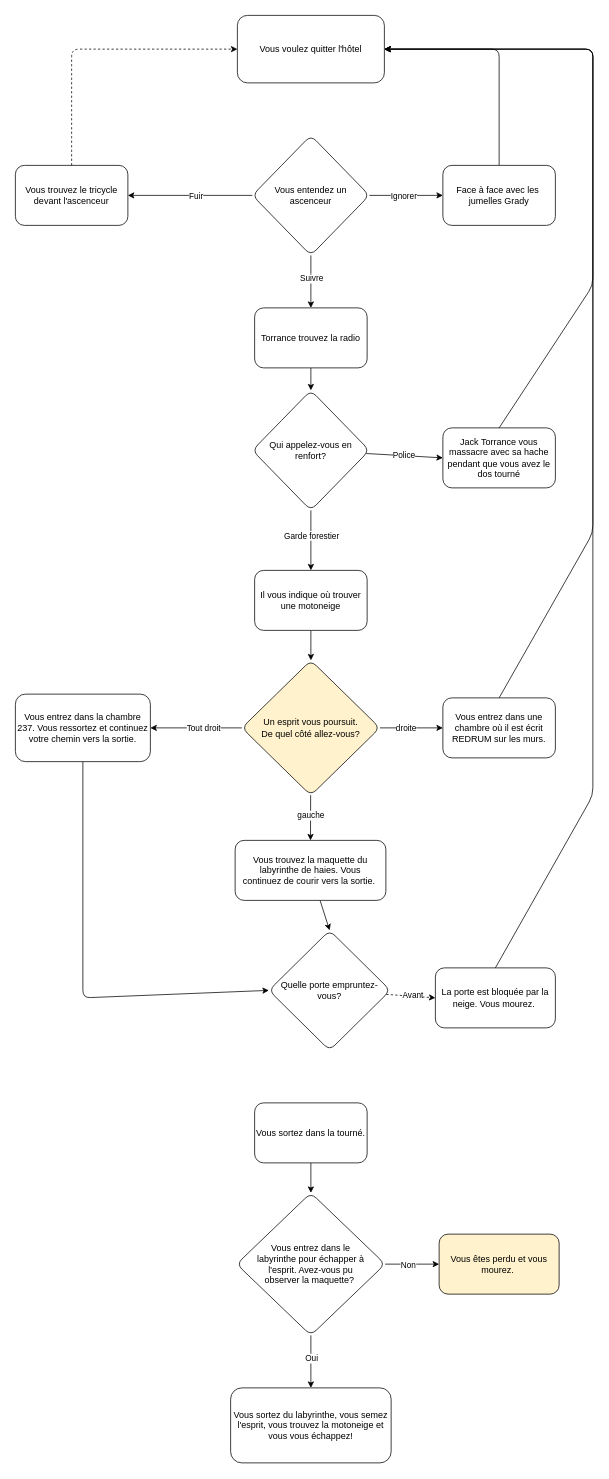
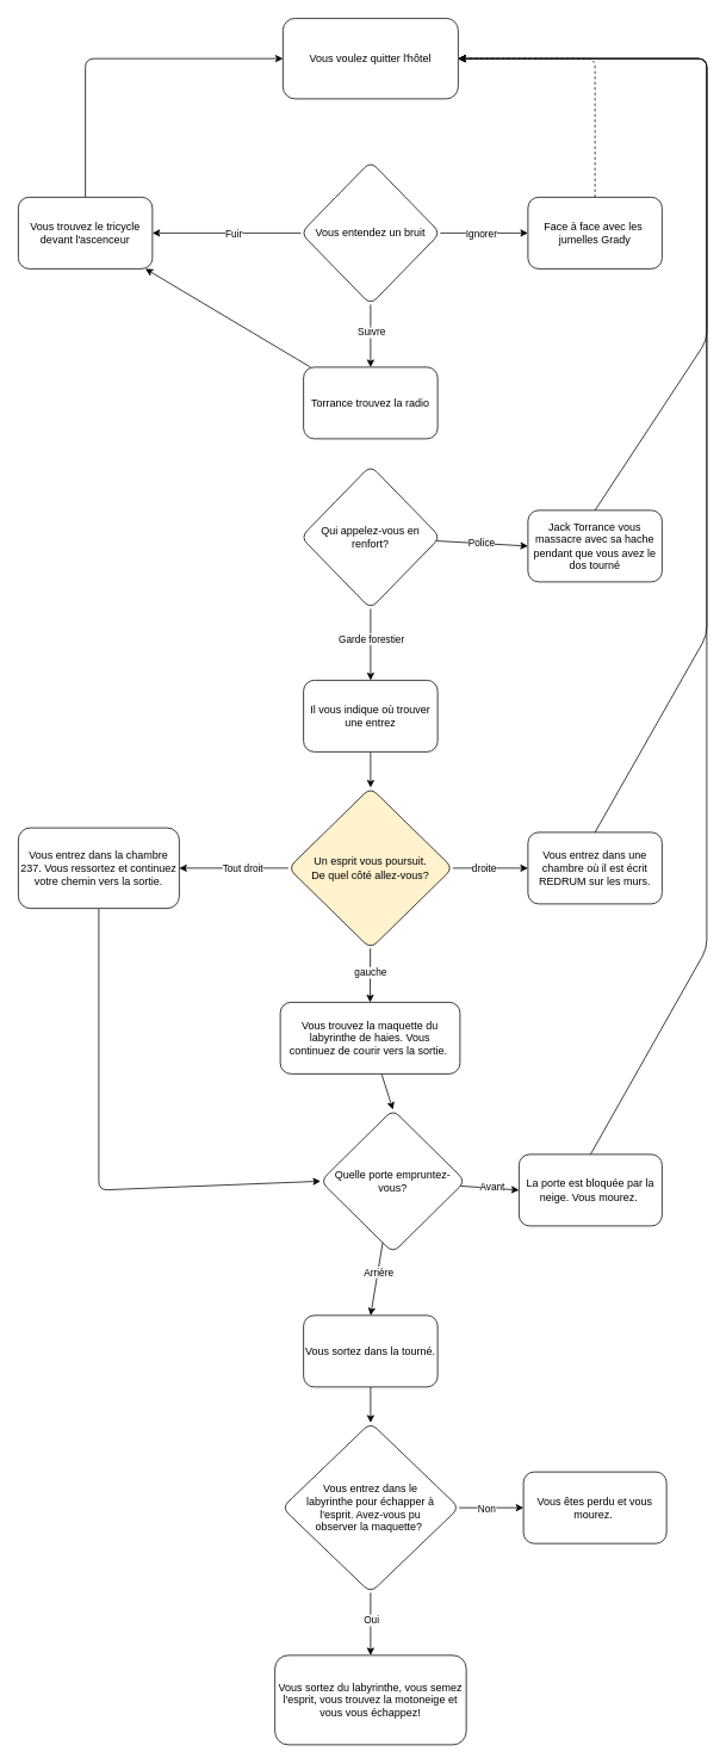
- <mxCell id="10" style="edgeStyle=none;html=1;entryX=0;entryY=0.5;entryDx=0;entryDy=0;dashed=1;" edge="1" parent="1" source="11" target="2"><mxGeometry relative="1" as="geometry"><Array as="points"><mxPoint x="95" y="65" /></Array></mxGeometry></mxCell>
+ <mxCell id="10" style="edgeStyle=none;html=1;entryX=0;entryY=0.5;entryDx=0;entryDy=0;" edge="1" parent="1" source="11" target="2"><mxGeometry relative="1" as="geometry"><Array as="points"><mxPoint x="95" y="65" /></Array></mxGeometry></mxCell>
- <mxCell id="12" style="edgeStyle=none;html=1;entryX=1;entryY=0.5;entryDx=0;entryDy=0;" edge="1" parent="1" source="13" target="2"><mxGeometry relative="1" as="geometry"><Array as="points"><mxPoint x="665" y="65" /></Array></mxGeometry></mxCell>
+ <mxCell id="12" style="edgeStyle=none;html=1;entryX=1;entryY=0.5;entryDx=0;entryDy=0;dashed=1;" edge="1" parent="1" source="13" target="2"><mxGeometry relative="1" as="geometry"><Array as="points"><mxPoint x="665" y="65" /></Array></mxGeometry></mxCell>
- <mxCell id="9" value="Vous entendez un ascenceur" style="rhombus;whiteSpace=wrap;html=1;rounded=1;" vertex="1" parent="1"><mxGeometry x="336" y="180" width="156" height="160" as="geometry" /></mxCell>
+ <mxCell id="9" value="Vous entendez un bruit" style="rhombus;whiteSpace=wrap;html=1;rounded=1;" vertex="1" parent="1"><mxGeometry x="336" y="180" width="156" height="160" as="geometry" /></mxCell>
- <mxCell id="14" style="edgeStyle=none;html=1;entryX=0.5;entryY=0;entryDx=0;entryDy=0;" edge="1" parent="1" source="15" target="20"><mxGeometry relative="1" as="geometry" /></mxCell>
+ <mxCell id="14" style="edgeStyle=none;html=1;" edge="1" parent="1" source="15" target="11"><mxGeometry relative="1" as="geometry" /></mxCell>
- <mxCell id="24" value="Il vous indique où trouver une motoneige" style="rounded=1;whiteSpace=wrap;html=1;" vertex="1" parent="1"><mxGeometry x="339" y="760" width="150" height="80" as="geometry" /></mxCell>
+ <mxCell id="24" value="Il vous indique où trouver une entrez" style="rounded=1;whiteSpace=wrap;html=1;" vertex="1" parent="1"><mxGeometry x="339" y="760" width="150" height="80" as="geometry" /></mxCell>
- <mxCell id="38" style="edgeStyle=none;html=1;entryX=0;entryY=0.5;entryDx=0;entryDy=0;dashed=1;" edge="1" parent="1" source="42" target="44"><mxGeometry relative="1" as="geometry" /></mxCell>
+ <mxCell id="38" style="edgeStyle=none;html=1;entryX=0;entryY=0.5;entryDx=0;entryDy=0;" edge="1" parent="1" source="42" target="44"><mxGeometry relative="1" as="geometry" /></mxCell>
+ <mxCell id="40" style="edgeStyle=none;html=1;entryX=0.5;entryY=0;entryDx=0;entryDy=0;" edge="1" parent="1" source="42" target="46"><mxGeometry relative="1" as="geometry" /></mxCell>
+ <mxCell id="41" value="Arrière" style="edgeLabel;html=1;align=center;verticalAlign=middle;resizable=0;points=[];" vertex="1" connectable="0" parent="40"><mxGeometry x="-0.276" y="1" relative="1" as="geometry"><mxPoint x="-1" y="3" as="offset" /></mxGeometry></mxCell>
- <mxCell id="52" value="Vous êtes perdu et vous mourez.&amp;nbsp;" style="rounded=1;whiteSpace=wrap;html=1;fillColor=#fff2cc;" vertex="1" parent="1"><mxGeometry x="585" y="1645" width="160" height="80" as="geometry" /></mxCell>
+ <mxCell id="52" value="Vous êtes perdu et vous mourez.&amp;nbsp;" style="rounded=1;whiteSpace=wrap;html=1;" vertex="1" parent="1"><mxGeometry x="585" y="1645" width="160" height="80" as="geometry" /></mxCell>
